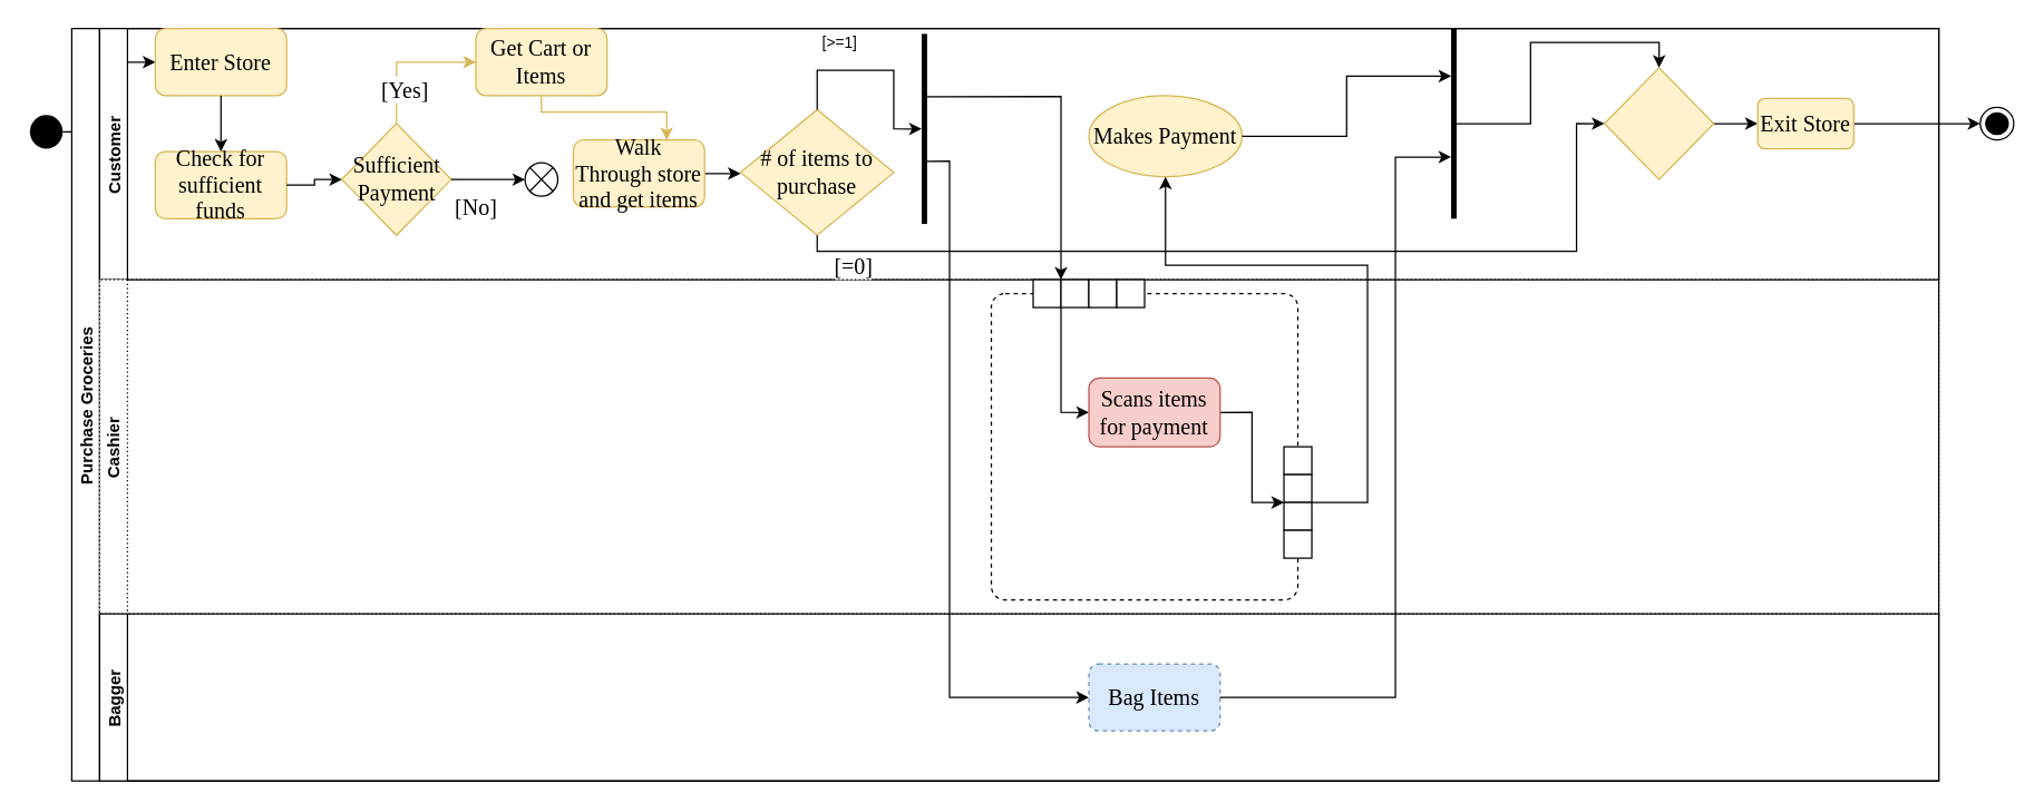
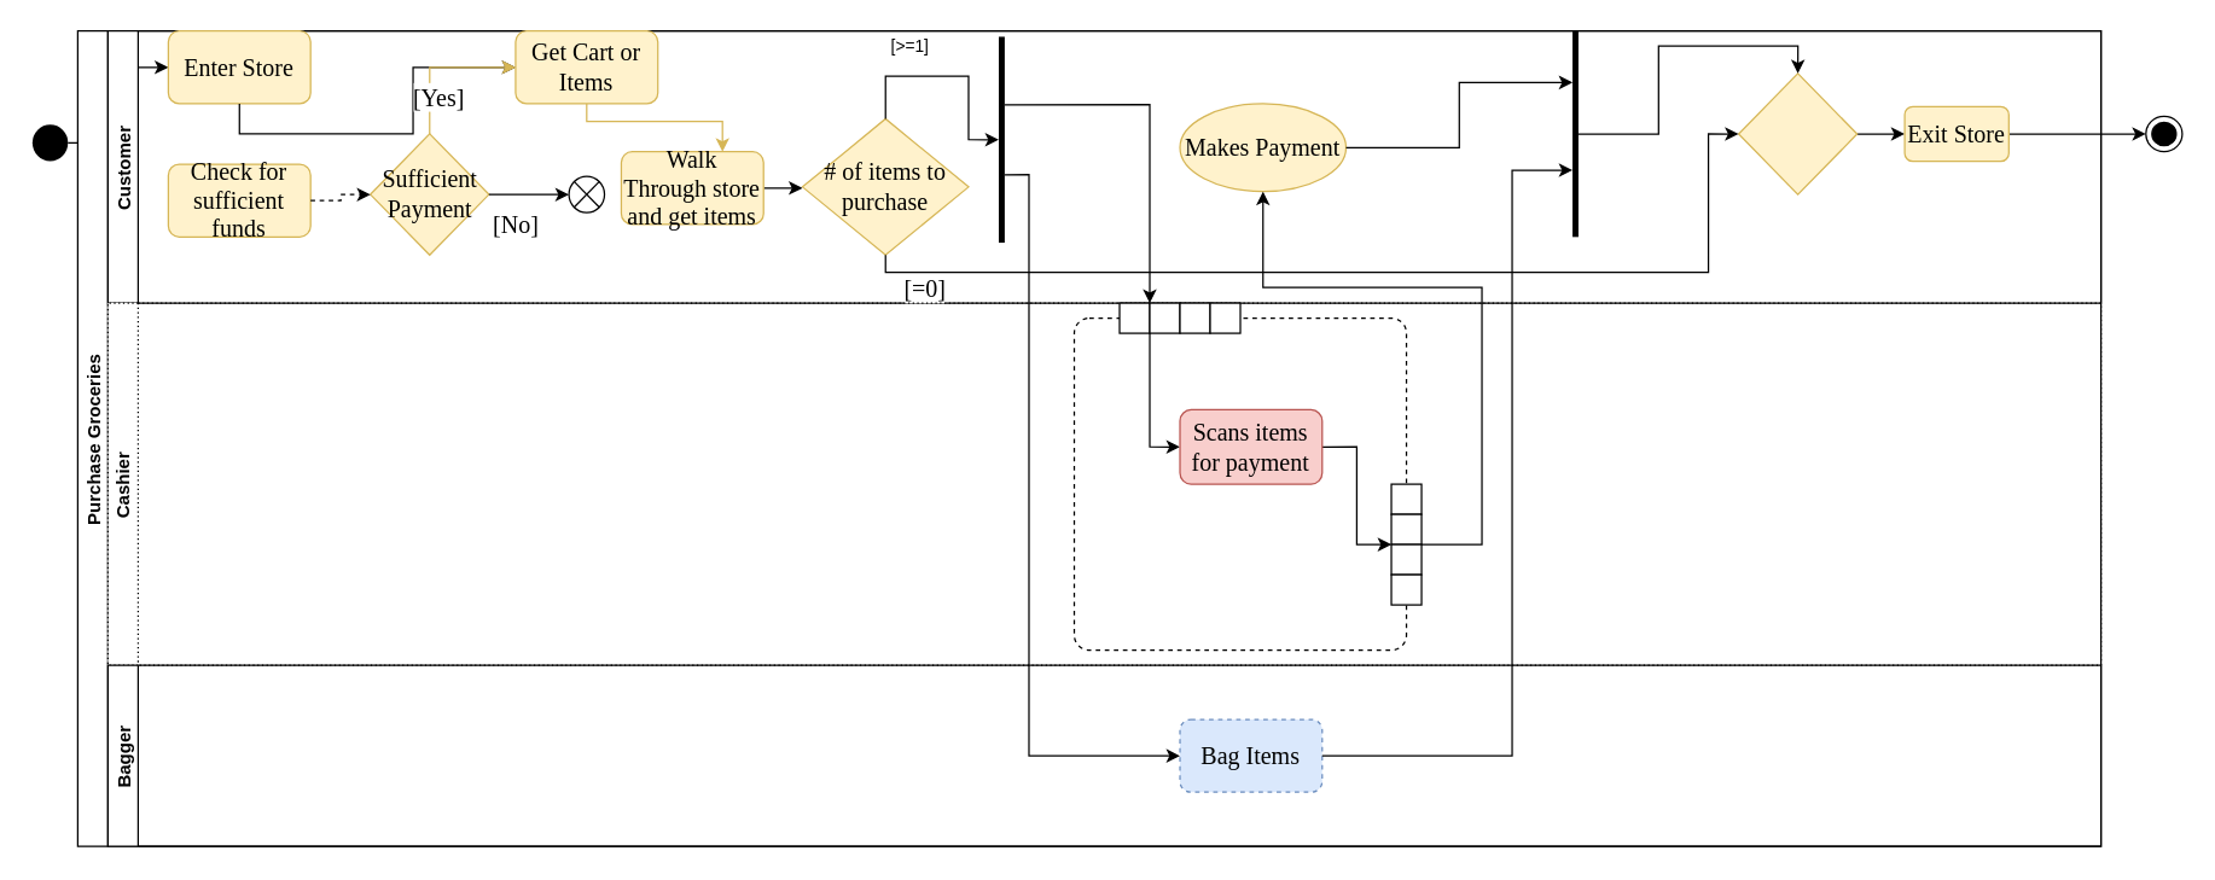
- <mxCell id="17" value="" style="edgeStyle=orthogonalEdgeStyle;rounded=0;orthogonalLoop=1;jettySize=auto;html=1;fontFamily=Times New Roman;fontSize=16;exitX=0.5;exitY=1;exitDx=0;exitDy=0;" parent="7" source="15" target="16" edge="1"><mxGeometry relative="1" as="geometry" /></mxCell>
+ <mxCell id="17" value="" style="edgeStyle=orthogonalEdgeStyle;rounded=0;orthogonalLoop=1;jettySize=auto;html=1;fontFamily=Times New Roman;fontSize=16;exitX=0.5;exitY=1;exitDx=0;exitDy=0;" parent="7" source="15" target="22" edge="1"><mxGeometry relative="1" as="geometry" /></mxCell>
- <mxCell id="19" value="" style="edgeStyle=orthogonalEdgeStyle;rounded=0;orthogonalLoop=1;jettySize=auto;html=1;fontFamily=Times New Roman;fontSize=16;" parent="7" source="16" target="18" edge="1"><mxGeometry relative="1" as="geometry" /></mxCell>
+ <mxCell id="19" value="" style="edgeStyle=orthogonalEdgeStyle;rounded=0;orthogonalLoop=1;jettySize=auto;html=1;fontFamily=Times New Roman;fontSize=16;dashed=1;" parent="7" source="16" target="18" edge="1"><mxGeometry relative="1" as="geometry" /></mxCell>
